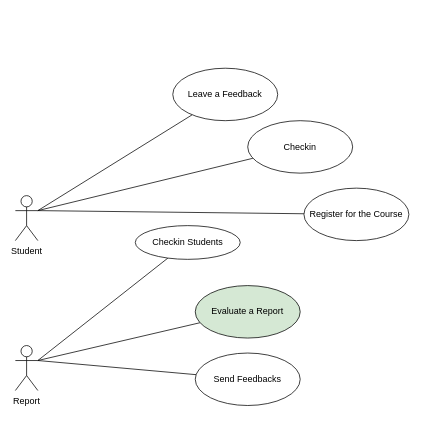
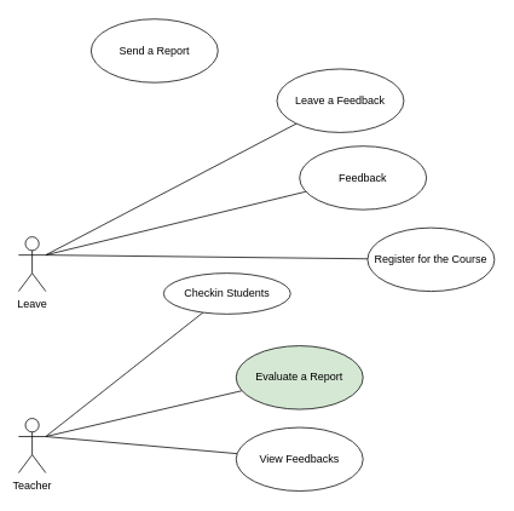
+ <mxCell id="10" value="Send a Report" style="ellipse;whiteSpace=wrap;html=1;" parent="1" vertex="1"><mxGeometry x="100" y="20" width="140" height="70" as="geometry" /></mxCell>
- <mxCell id="11" value="Leave a Feedback" style="ellipse;whiteSpace=wrap;html=1;" parent="1" vertex="1"><mxGeometry x="230" y="90" width="140" height="70" as="geometry" /></mxCell>
+ <mxCell id="11" value="Leave a Feedback" style="ellipse;whiteSpace=wrap;html=1;" parent="1" vertex="1"><mxGeometry x="305" y="75" width="140" height="70" as="geometry" /></mxCell>
- <mxCell id="16" value="Checkin" style="ellipse;whiteSpace=wrap;html=1;" parent="1" vertex="1"><mxGeometry x="330" y="160" width="140" height="70" as="geometry" /></mxCell>
+ <mxCell id="16" value="Feedback" style="ellipse;whiteSpace=wrap;html=1;" parent="1" vertex="1"><mxGeometry x="330" y="160" width="140" height="70" as="geometry" /></mxCell>
- <mxCell id="5" value="Student" style="shape=umlActor;verticalLabelPosition=bottom;verticalAlign=top;html=1;" parent="1" vertex="1"><mxGeometry x="20" y="260" width="30" height="60" as="geometry" /></mxCell>
+ <mxCell id="5" value="Leave" style="shape=umlActor;verticalLabelPosition=bottom;verticalAlign=top;html=1;" parent="1" vertex="1"><mxGeometry x="20" y="260" width="30" height="60" as="geometry" /></mxCell>
- <mxCell id="15" value="Send Feedbacks" style="ellipse;whiteSpace=wrap;html=1;" parent="1" vertex="1"><mxGeometry x="260" y="470" width="140" height="70" as="geometry" /></mxCell>
+ <mxCell id="15" value="View Feedbacks" style="ellipse;whiteSpace=wrap;html=1;" parent="1" vertex="1"><mxGeometry x="260" y="470" width="140" height="70" as="geometry" /></mxCell>
- <mxCell id="9" value="Report" style="shape=umlActor;verticalLabelPosition=bottom;verticalAlign=top;html=1;" parent="1" vertex="1"><mxGeometry x="20" y="460" width="30" height="60" as="geometry" /></mxCell>
+ <mxCell id="9" value="Teacher" style="shape=umlActor;verticalLabelPosition=bottom;verticalAlign=top;html=1;" parent="1" vertex="1"><mxGeometry x="20" y="460" width="30" height="60" as="geometry" /></mxCell>
